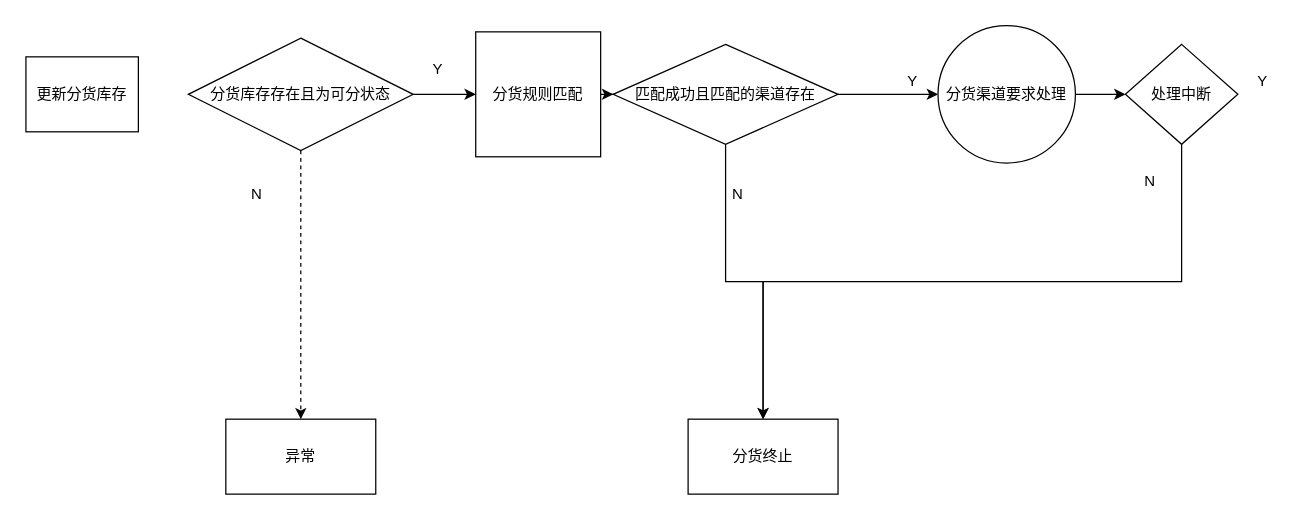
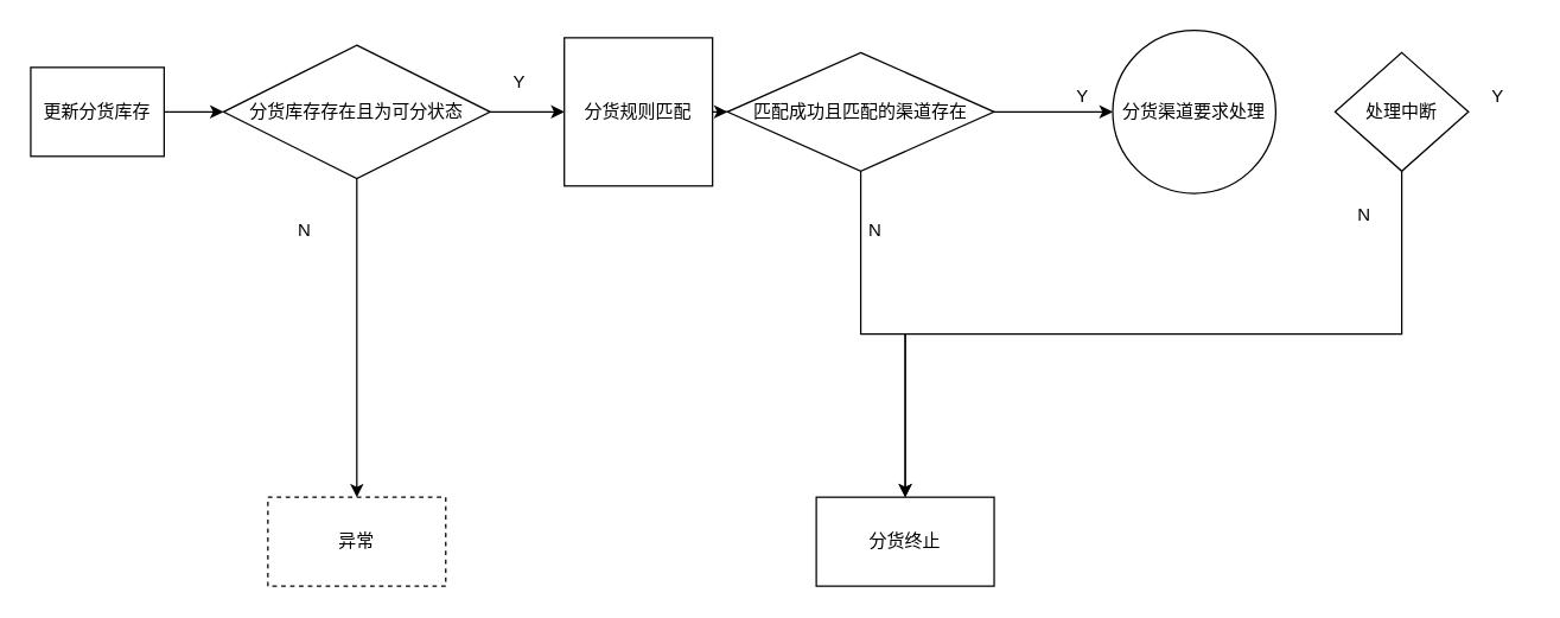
+ <mxCell id="2" value="" style="edgeStyle=orthogonalEdgeStyle;rounded=0;orthogonalLoop=1;jettySize=auto;html=1;entryX=0;entryY=0.5;entryDx=0;entryDy=0;" parent="1" source="3" target="5" edge="1"><mxGeometry relative="1" as="geometry"><mxPoint x="195" y="75" as="targetPoint" /></mxGeometry></mxCell>
- <mxCell id="18" style="edgeStyle=orthogonalEdgeStyle;rounded=0;orthogonalLoop=1;jettySize=auto;html=1;entryX=0;entryY=0.5;entryDx=0;entryDy=0;" parent="1" source="19" target="21" edge="1"><mxGeometry relative="1" as="geometry"><mxPoint x="980" y="75" as="targetPoint" /></mxGeometry></mxCell>
- <mxCell id="4" value="" style="edgeStyle=orthogonalEdgeStyle;rounded=0;orthogonalLoop=1;jettySize=auto;html=1;entryX=0.5;entryY=0;entryDx=0;entryDy=0;dashed=1;" parent="1" source="5" target="7" edge="1"><mxGeometry relative="1" as="geometry"><mxPoint x="285" y="175" as="targetPoint" /><Array as="points"><mxPoint x="240" y="235" /><mxPoint x="240" y="235" /></Array></mxGeometry></mxCell>
+ <mxCell id="4" value="" style="edgeStyle=orthogonalEdgeStyle;rounded=0;orthogonalLoop=1;jettySize=auto;html=1;entryX=0.5;entryY=0;entryDx=0;entryDy=0;" parent="1" source="5" target="7" edge="1"><mxGeometry relative="1" as="geometry"><mxPoint x="285" y="175" as="targetPoint" /><Array as="points"><mxPoint x="240" y="235" /><mxPoint x="240" y="235" /></Array></mxGeometry></mxCell>
- <mxCell id="7" value="异常" style="rounded=0;whiteSpace=wrap;html=1;" parent="1" vertex="1"><mxGeometry x="180" y="335" width="120" height="60" as="geometry" /></mxCell>
+ <mxCell id="7" value="异常" style="rounded=0;whiteSpace=wrap;html=1;dashed=1;" parent="1" vertex="1"><mxGeometry x="180" y="335" width="120" height="60" as="geometry" /></mxCell>
